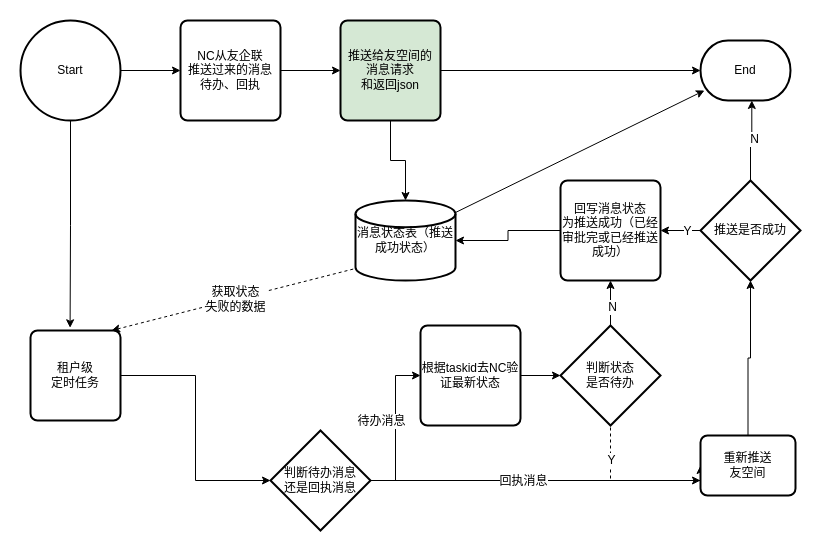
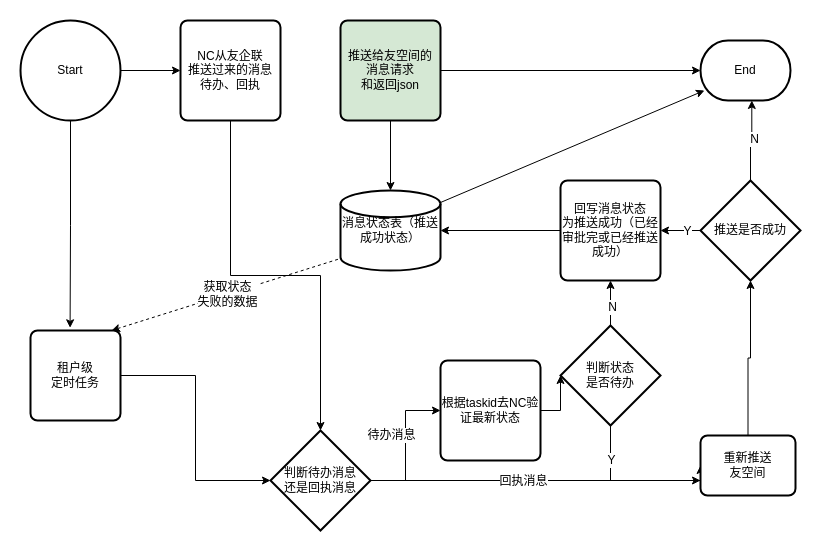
- <mxCell id="6" value="" style="edgeStyle=orthogonalEdgeStyle;rounded=0;orthogonalLoop=1;jettySize=auto;html=1;" edge="1" parent="1" source="7" target="10"><mxGeometry relative="1" as="geometry" /></mxCell>
+ <mxCell id="6" value="" style="edgeStyle=orthogonalEdgeStyle;rounded=0;orthogonalLoop=1;jettySize=auto;html=1;" edge="1" parent="1" source="7" target="27"><mxGeometry relative="1" as="geometry" /></mxCell>
- <mxCell id="11" value="消息状态表（推送成功状态）" style="strokeWidth=2;html=1;shape=mxgraph.flowchart.database;whiteSpace=wrap;" vertex="1" parent="1"><mxGeometry x="355" y="200" width="100" height="80" as="geometry" /></mxCell>
+ <mxCell id="11" value="消息状态表（推送成功状态）" style="strokeWidth=2;html=1;shape=mxgraph.flowchart.database;whiteSpace=wrap;" vertex="1" parent="1"><mxGeometry x="340" y="190" width="100" height="80" as="geometry" /></mxCell>
- <mxCell id="15" value="根据taskid去NC验证最新状态" style="rounded=1;whiteSpace=wrap;html=1;absoluteArcSize=1;arcSize=14;strokeWidth=2;" vertex="1" parent="1"><mxGeometry x="420" y="325" width="100" height="100" as="geometry" /></mxCell>
+ <mxCell id="15" value="根据taskid去NC验证最新状态" style="rounded=1;whiteSpace=wrap;html=1;absoluteArcSize=1;arcSize=14;strokeWidth=2;" vertex="1" parent="1"><mxGeometry x="440" y="360" width="100" height="100" as="geometry" /></mxCell>
- <mxCell id="18" value="" style="edgeStyle=orthogonalEdgeStyle;rounded=0;orthogonalLoop=1;jettySize=auto;html=1;startArrow=none;startFill=0;exitX=0.5;exitY=0;exitDx=0;exitDy=0;exitPerimeter=0;dashed=1;" edge="1" parent="1" source="22" target="31"><mxGeometry relative="1" as="geometry"><Array as="points"><mxPoint x="610" y="480" /></Array></mxGeometry></mxCell>
+ <mxCell id="18" value="" style="edgeStyle=orthogonalEdgeStyle;rounded=0;orthogonalLoop=1;jettySize=auto;html=1;startArrow=none;startFill=0;exitX=0.5;exitY=0;exitDx=0;exitDy=0;exitPerimeter=0;" edge="1" parent="1" source="22" target="31"><mxGeometry relative="1" as="geometry"><Array as="points"><mxPoint x="610" y="480" /></Array></mxGeometry></mxCell>
